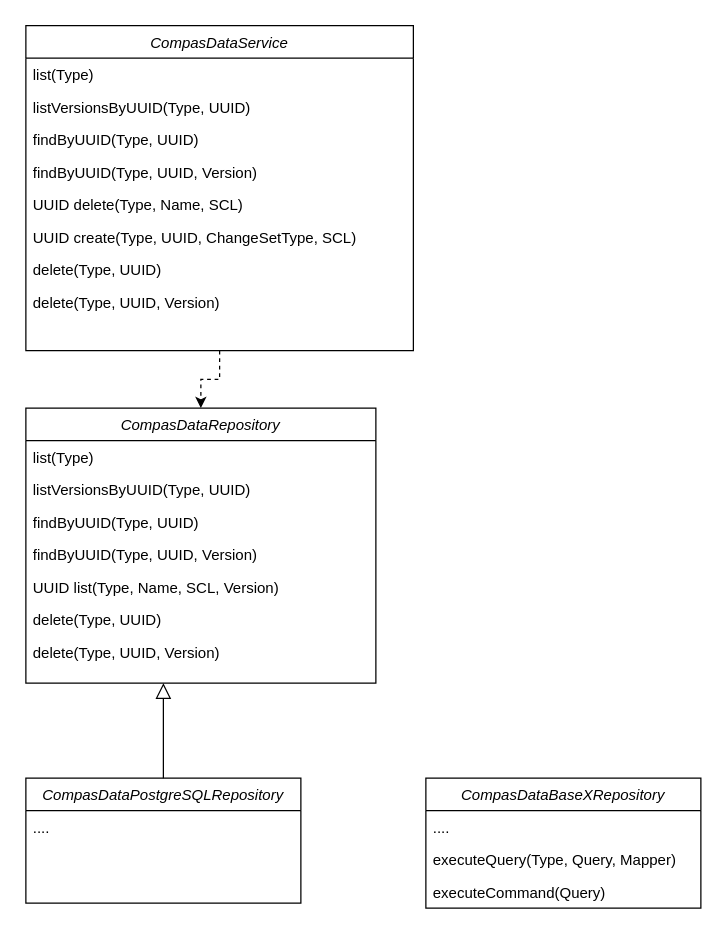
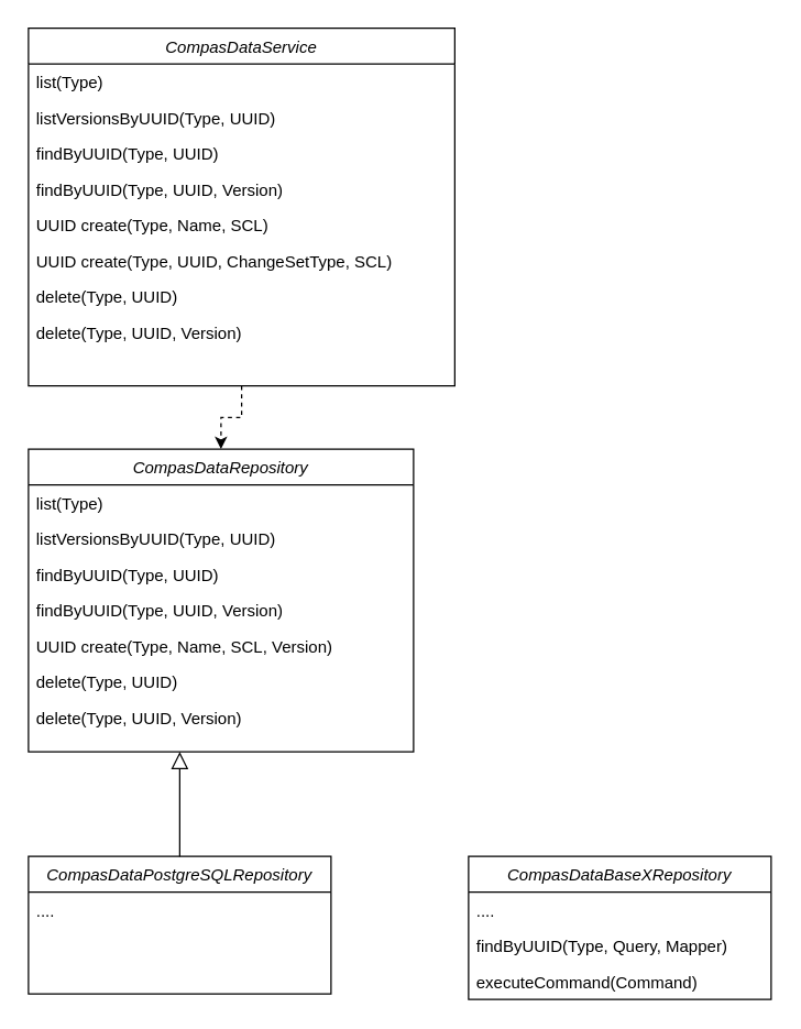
- <mxCell id="8" value="UUID delete(Type, Name, SCL)" style="text;align=left;verticalAlign=top;spacingLeft=4;spacingRight=4;overflow=hidden;rotatable=0;points=[[0,0.5],[1,0.5]];portConstraint=eastwest;" parent="3" vertex="1"><mxGeometry y="130" width="310" height="26" as="geometry" /></mxCell>
+ <mxCell id="8" value="UUID create(Type, Name, SCL)" style="text;align=left;verticalAlign=top;spacingLeft=4;spacingRight=4;overflow=hidden;rotatable=0;points=[[0,0.5],[1,0.5]];portConstraint=eastwest;" parent="3" vertex="1"><mxGeometry y="130" width="310" height="26" as="geometry" /></mxCell>
- <mxCell id="23" value="UUID list(Type, Name, SCL, Version)" style="text;align=left;verticalAlign=top;spacingLeft=4;spacingRight=4;overflow=hidden;rotatable=0;points=[[0,0.5],[1,0.5]];portConstraint=eastwest;" parent="18" vertex="1"><mxGeometry y="130" width="280" height="26" as="geometry" /></mxCell>
+ <mxCell id="23" value="UUID create(Type, Name, SCL, Version)" style="text;align=left;verticalAlign=top;spacingLeft=4;spacingRight=4;overflow=hidden;rotatable=0;points=[[0,0.5],[1,0.5]];portConstraint=eastwest;" parent="18" vertex="1"><mxGeometry y="130" width="280" height="26" as="geometry" /></mxCell>
- <mxCell id="16" value="executeQuery(Type, Query, Mapper)" style="text;align=left;verticalAlign=top;spacingLeft=4;spacingRight=4;overflow=hidden;rotatable=0;points=[[0,0.5],[1,0.5]];portConstraint=eastwest;" vertex="1" parent="14"><mxGeometry y="52" width="220" height="26" as="geometry" /></mxCell>
+ <mxCell id="16" value="findByUUID(Type, Query, Mapper)" style="text;align=left;verticalAlign=top;spacingLeft=4;spacingRight=4;overflow=hidden;rotatable=0;points=[[0,0.5],[1,0.5]];portConstraint=eastwest;" vertex="1" parent="14"><mxGeometry y="52" width="220" height="26" as="geometry" /></mxCell>
- <mxCell id="17" value="executeCommand(Query)" style="text;align=left;verticalAlign=top;spacingLeft=4;spacingRight=4;overflow=hidden;rotatable=0;points=[[0,0.5],[1,0.5]];portConstraint=eastwest;" vertex="1" parent="14"><mxGeometry y="78" width="220" height="26" as="geometry" /></mxCell>
+ <mxCell id="17" value="executeCommand(Command)" style="text;align=left;verticalAlign=top;spacingLeft=4;spacingRight=4;overflow=hidden;rotatable=0;points=[[0,0.5],[1,0.5]];portConstraint=eastwest;" vertex="1" parent="14"><mxGeometry y="78" width="220" height="26" as="geometry" /></mxCell>
